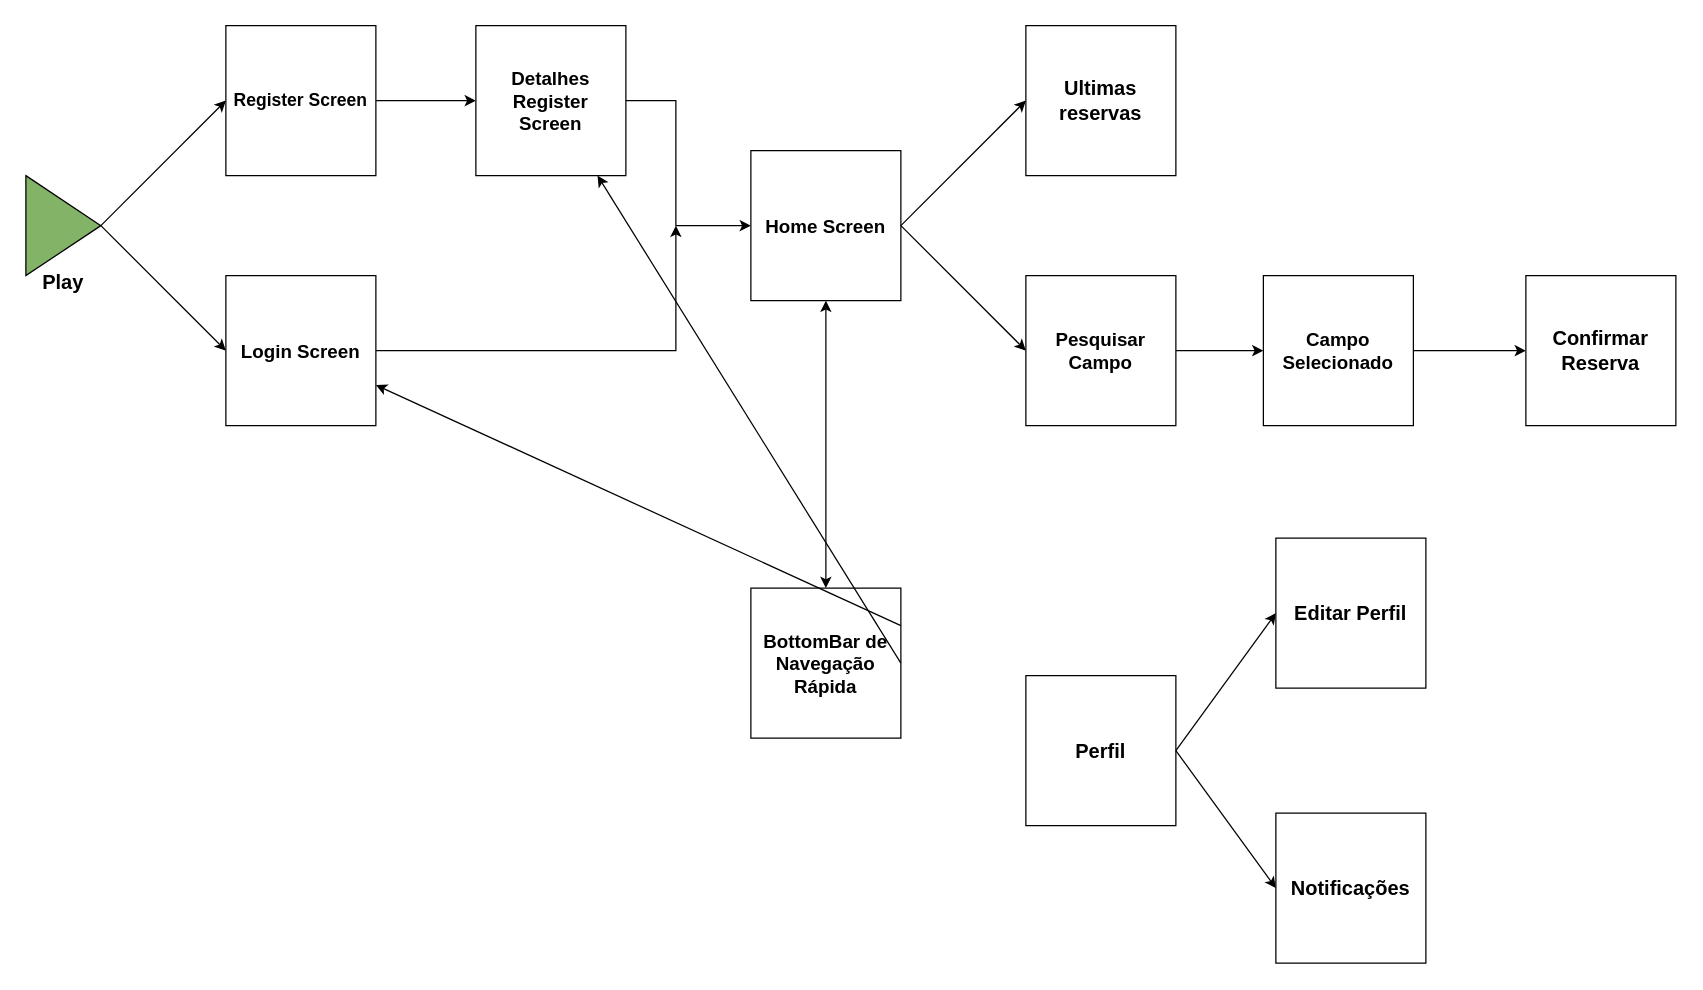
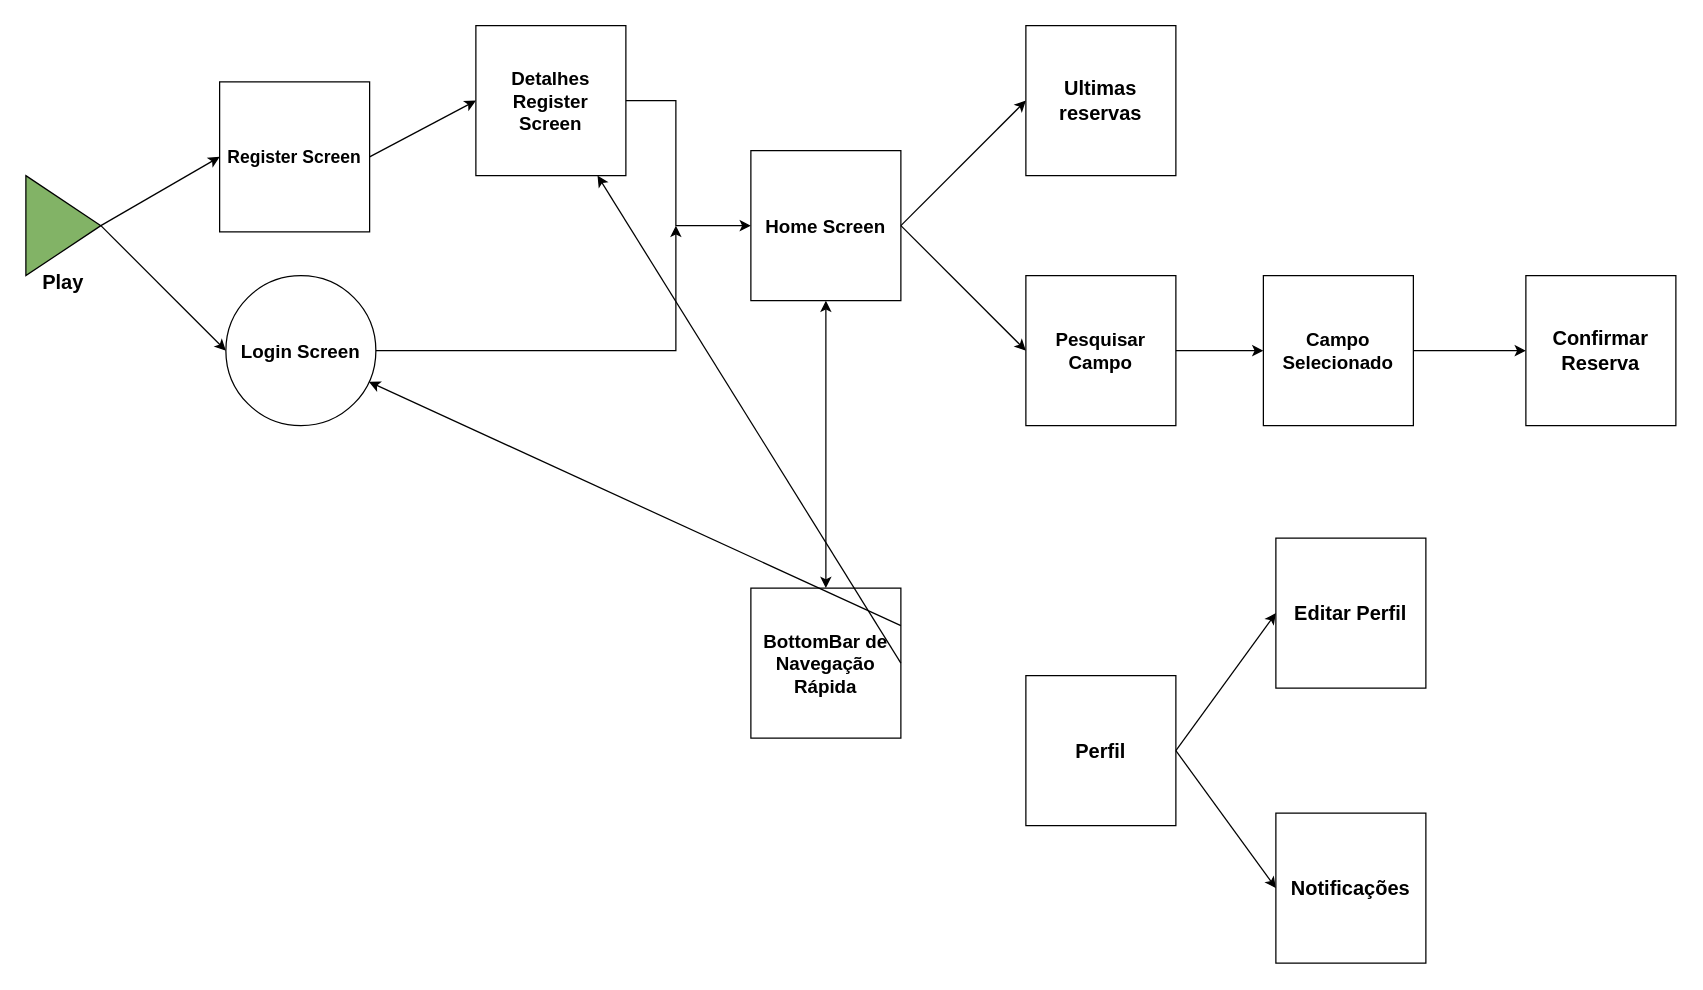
- <mxCell id="4" value="&lt;b&gt;&lt;font style=&quot;font-size: 14px;&quot;&gt;Register Screen&lt;/font&gt;&lt;/b&gt;" style="rounded=0;whiteSpace=wrap;html=1;" vertex="1" parent="1"><mxGeometry x="180" y="20" width="120" height="120" as="geometry" /></mxCell>
+ <mxCell id="4" value="&lt;b&gt;&lt;font style=&quot;font-size: 14px;&quot;&gt;Register Screen&lt;/font&gt;&lt;/b&gt;" style="rounded=0;whiteSpace=wrap;html=1;" vertex="1" parent="1"><mxGeometry x="175" y="65" width="120" height="120" as="geometry" /></mxCell>
- <mxCell id="6" value="&lt;b&gt;&lt;font style=&quot;font-size: 15px;&quot;&gt;Login Screen&lt;/font&gt;&lt;/b&gt;" style="rounded=0;whiteSpace=wrap;html=1;" vertex="1" parent="1"><mxGeometry x="180" y="220" width="120" height="120" as="geometry" /></mxCell>
+ <mxCell id="6" value="&lt;b&gt;&lt;font style=&quot;font-size: 15px;&quot;&gt;Login Screen&lt;/font&gt;&lt;/b&gt;" style="ellipse;whiteSpace=wrap;html=1;" vertex="1" parent="1"><mxGeometry x="180" y="220" width="120" height="120" as="geometry" /></mxCell>
